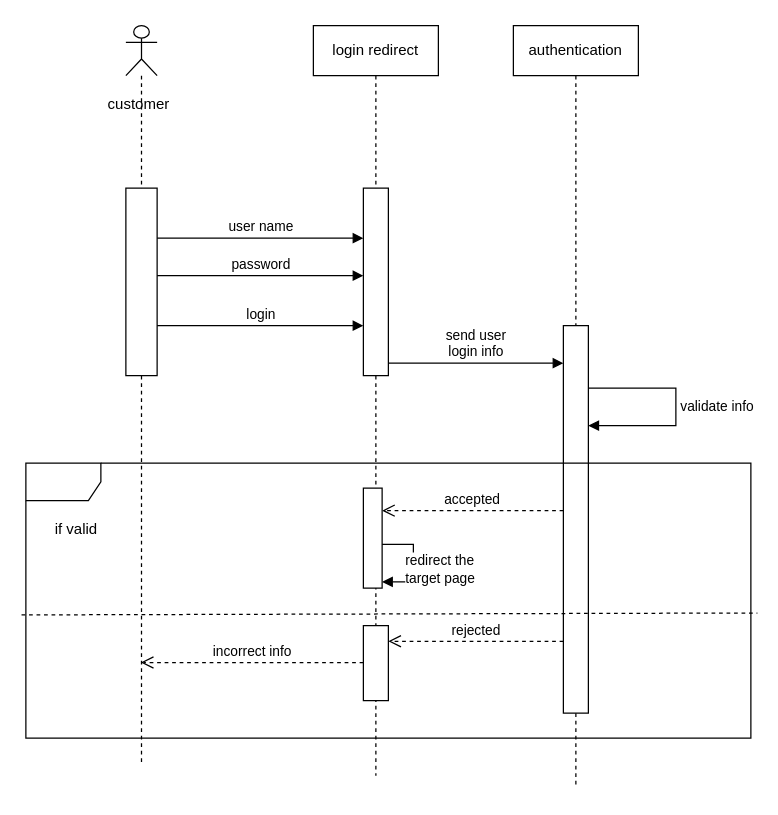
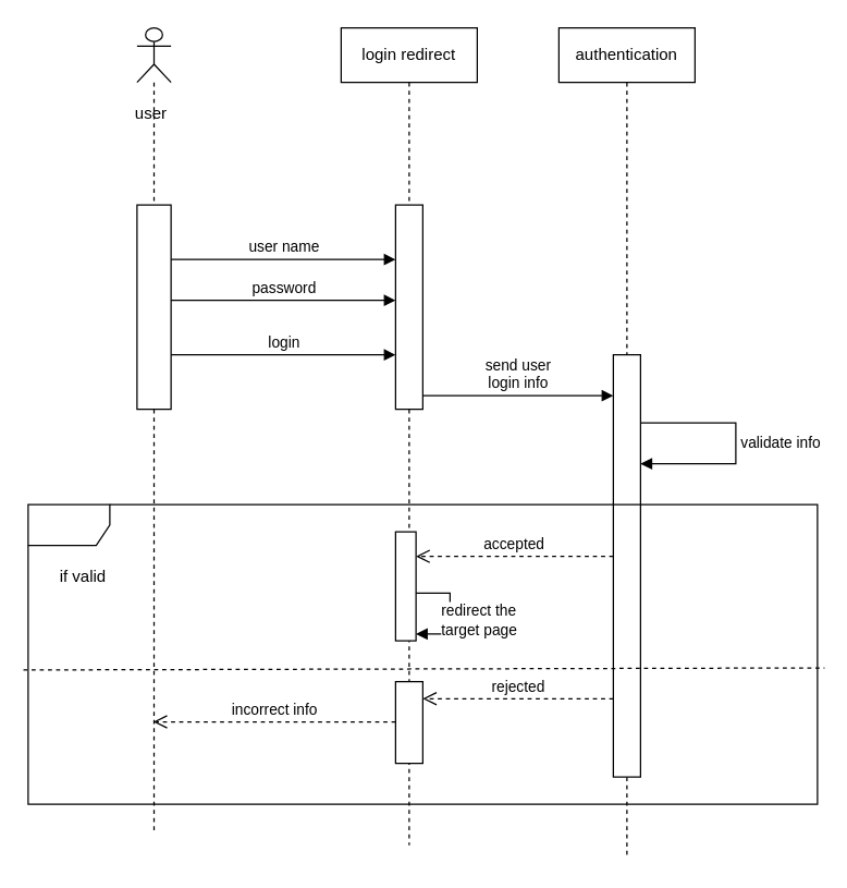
- <mxCell id="8" value="customer" style="text;html=1;align=center;verticalAlign=middle;resizable=0;points=[];autosize=1;strokeColor=none;fillColor=none;" vertex="1" parent="1"><mxGeometry x="75" y="68" width="70" height="30" as="geometry" /></mxCell>
+ <mxCell id="8" value="user" style="text;html=1;align=center;verticalAlign=middle;resizable=0;points=[];autosize=1;strokeColor=none;fillColor=none;" vertex="1" parent="1"><mxGeometry x="75" y="68" width="70" height="30" as="geometry" /></mxCell>
